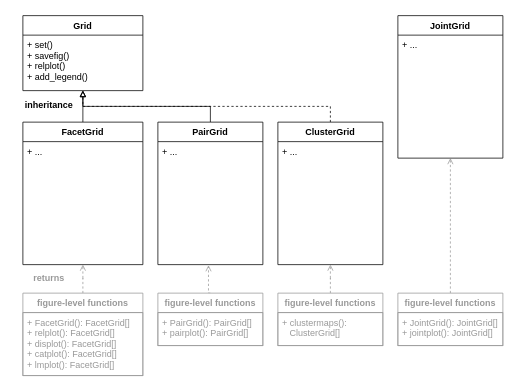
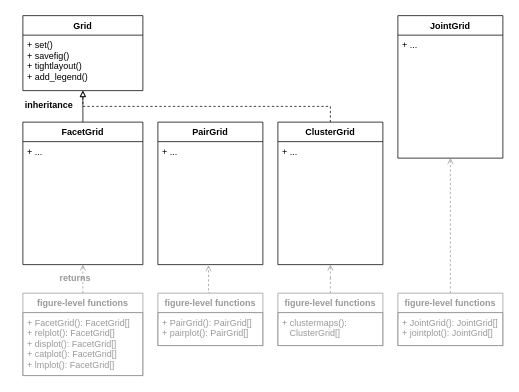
- <mxCell id="3" value="+ set()&#10;+ savefig()&#10;+ relplot()&#10;+ add_legend()" style="text;strokeColor=none;fillColor=none;align=left;verticalAlign=top;spacingLeft=4;spacingRight=4;overflow=hidden;rotatable=0;points=[[0,0.5],[1,0.5]];portConstraint=eastwest;fontFamily=Helvetica;" parent="2" vertex="1"><mxGeometry y="26" width="160" height="74" as="geometry" /></mxCell>
+ <mxCell id="3" value="+ set()&#10;+ savefig()&#10;+ tightlayout()&#10;+ add_legend()" style="text;strokeColor=none;fillColor=none;align=left;verticalAlign=top;spacingLeft=4;spacingRight=4;overflow=hidden;rotatable=0;points=[[0,0.5],[1,0.5]];portConstraint=eastwest;fontFamily=Helvetica;" parent="2" vertex="1"><mxGeometry y="26" width="160" height="74" as="geometry" /></mxCell>
- <mxCell id="7" style="edgeStyle=orthogonalEdgeStyle;rounded=0;html=1;exitX=0.5;exitY=0;endArrow=block;endFill=0;jettySize=auto;orthogonalLoop=1;fontFamily=Helvetica;" parent="1" source="8" target="2" edge="1"><mxGeometry relative="1" as="geometry" /></mxCell>
- <mxCell id="18" value="&lt;font color=&quot;#999999&quot;&gt;returns&lt;/font&gt;" style="text;html=1;strokeColor=none;fillColor=none;align=center;verticalAlign=middle;whiteSpace=wrap;rounded=0;fontFamily=Helvetica;fontStyle=1" parent="1" vertex="1"><mxGeometry x="20" y="360" width="90" height="20" as="geometry" /></mxCell>
+ <mxCell id="18" value="&lt;font color=&quot;#999999&quot;&gt;returns&lt;/font&gt;" style="text;html=1;strokeColor=none;fillColor=none;align=center;verticalAlign=middle;whiteSpace=wrap;rounded=0;fontFamily=Helvetica;fontStyle=1" parent="1" vertex="1"><mxGeometry x="55" y="360" width="90" height="20" as="geometry" /></mxCell>
